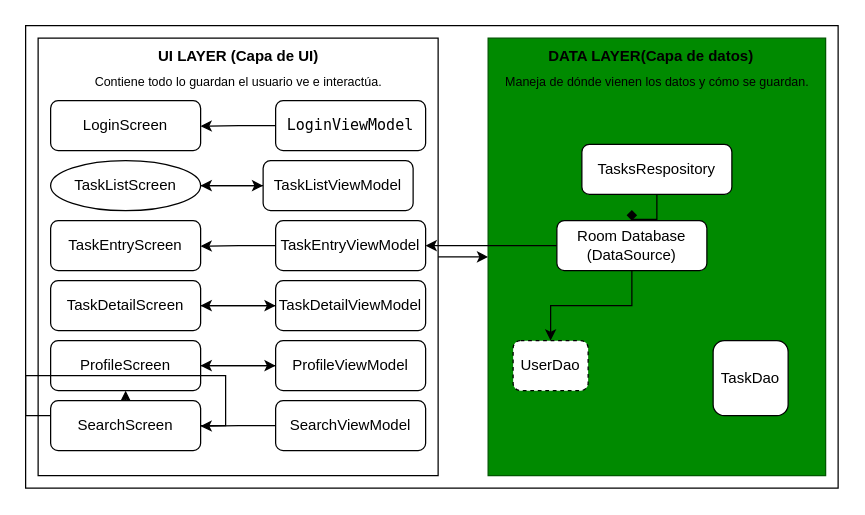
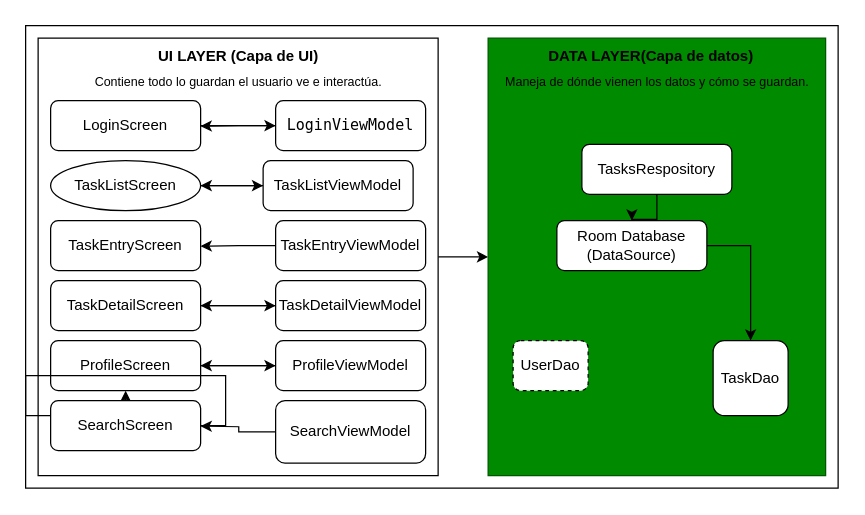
+ <mxCell id="6" style="edgeStyle=orthogonalEdgeStyle;rounded=0;orthogonalLoop=1;jettySize=auto;html=1;exitX=1;exitY=0.5;exitDx=0;exitDy=0;" edge="1" parent="1" source="7" target="18"><mxGeometry relative="1" as="geometry" /></mxCell>
- <mxCell id="31" value="" style="edgeStyle=orthogonalEdgeStyle;rounded=0;orthogonalLoop=1;jettySize=auto;html=1;endArrow=diamond;" edge="1" parent="1" source="32" target="37"><mxGeometry relative="1" as="geometry" /></mxCell>
+ <mxCell id="31" value="" style="edgeStyle=orthogonalEdgeStyle;rounded=0;orthogonalLoop=1;jettySize=auto;html=1;" edge="1" parent="1" source="32" target="37"><mxGeometry relative="1" as="geometry" /></mxCell>
- <mxCell id="36" style="edgeStyle=orthogonalEdgeStyle;rounded=0;orthogonalLoop=1;jettySize=auto;html=1;" edge="1" parent="1" source="37" target="22"><mxGeometry relative="1" as="geometry" /></mxCell>
+ <mxCell id="36" style="edgeStyle=orthogonalEdgeStyle;rounded=0;orthogonalLoop=1;jettySize=auto;html=1;" edge="1" parent="1" source="37" target="39"><mxGeometry relative="1" as="geometry" /></mxCell>
- <mxCell id="35" style="edgeStyle=orthogonalEdgeStyle;rounded=0;orthogonalLoop=1;jettySize=auto;html=1;" edge="1" parent="1" source="37" target="38"><mxGeometry relative="1" as="geometry" /></mxCell>
- <mxCell id="28" value="SearchViewModel" style="rounded=1;whiteSpace=wrap;html=1;fillColor=light-dark(#FFFFFF,#8796D9);" vertex="1" parent="1"><mxGeometry x="220" y="320" width="120" height="40" as="geometry" /></mxCell>
+ <mxCell id="28" value="SearchViewModel" style="rounded=1;whiteSpace=wrap;html=1;fillColor=light-dark(#FFFFFF,#8796D9);" vertex="1" parent="1"><mxGeometry x="220" y="320" width="120" height="50" as="geometry" /></mxCell>
